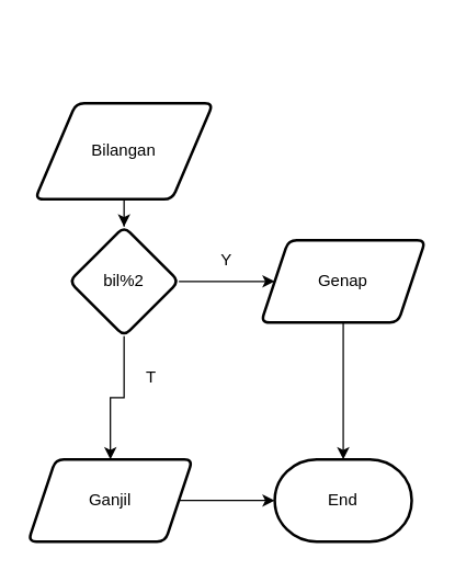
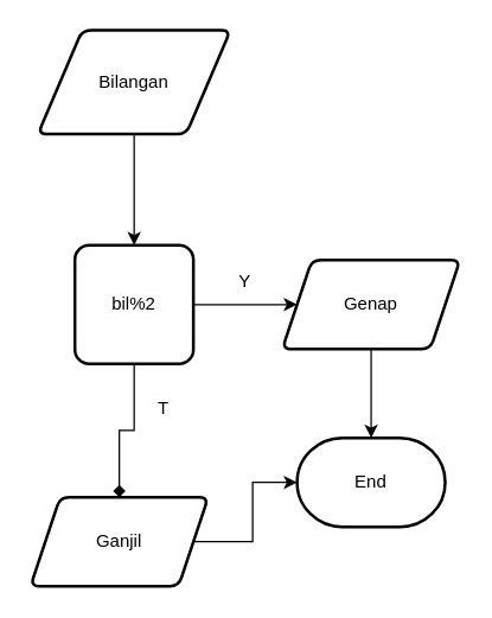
- <mxCell id="3" value="Bilangan" style="shape=parallelogram;html=1;strokeWidth=2;perimeter=parallelogramPerimeter;whiteSpace=wrap;rounded=1;arcSize=12;size=0.23;" vertex="1" parent="1"><mxGeometry x="25" y="75" width="130" height="70" as="geometry" /></mxCell>
+ <mxCell id="3" value="Bilangan" style="shape=parallelogram;html=1;strokeWidth=2;perimeter=parallelogramPerimeter;whiteSpace=wrap;rounded=1;arcSize=12;size=0.23;" vertex="1" parent="1"><mxGeometry x="25" y="20" width="130" height="70" as="geometry" /></mxCell>
- <mxCell id="6" value="bil%2" style="rhombus;whiteSpace=wrap;html=1;strokeWidth=2;rounded=1;arcSize=12;" vertex="1" parent="1"><mxGeometry x="50" y="165" width="80" height="80" as="geometry" /></mxCell>
+ <mxCell id="6" value="bil%2" style="whiteSpace=wrap;html=1;strokeWidth=2;arcSize=12;rounded=1;" vertex="1" parent="1"><mxGeometry x="50" y="165" width="80" height="80" as="geometry" /></mxCell>
- <mxCell id="5" value="" style="edgeStyle=orthogonalEdgeStyle;rounded=0;orthogonalLoop=1;jettySize=auto;html=1;" edge="1" parent="1" source="6" target="10"><mxGeometry relative="1" as="geometry" /></mxCell>
+ <mxCell id="5" value="" style="edgeStyle=orthogonalEdgeStyle;rounded=0;orthogonalLoop=1;jettySize=auto;html=1;endArrow=diamond;" edge="1" parent="1" source="6" target="10"><mxGeometry relative="1" as="geometry" /></mxCell>
- <mxCell id="11" value="End" style="strokeWidth=2;html=1;shape=mxgraph.flowchart.terminator;whiteSpace=wrap;" vertex="1" parent="1"><mxGeometry x="200" y="335" width="100" height="60" as="geometry" /></mxCell>
+ <mxCell id="11" value="End" style="strokeWidth=2;html=1;shape=mxgraph.flowchart.terminator;whiteSpace=wrap;" vertex="1" parent="1"><mxGeometry x="200" y="295" width="100" height="60" as="geometry" /></mxCell>
